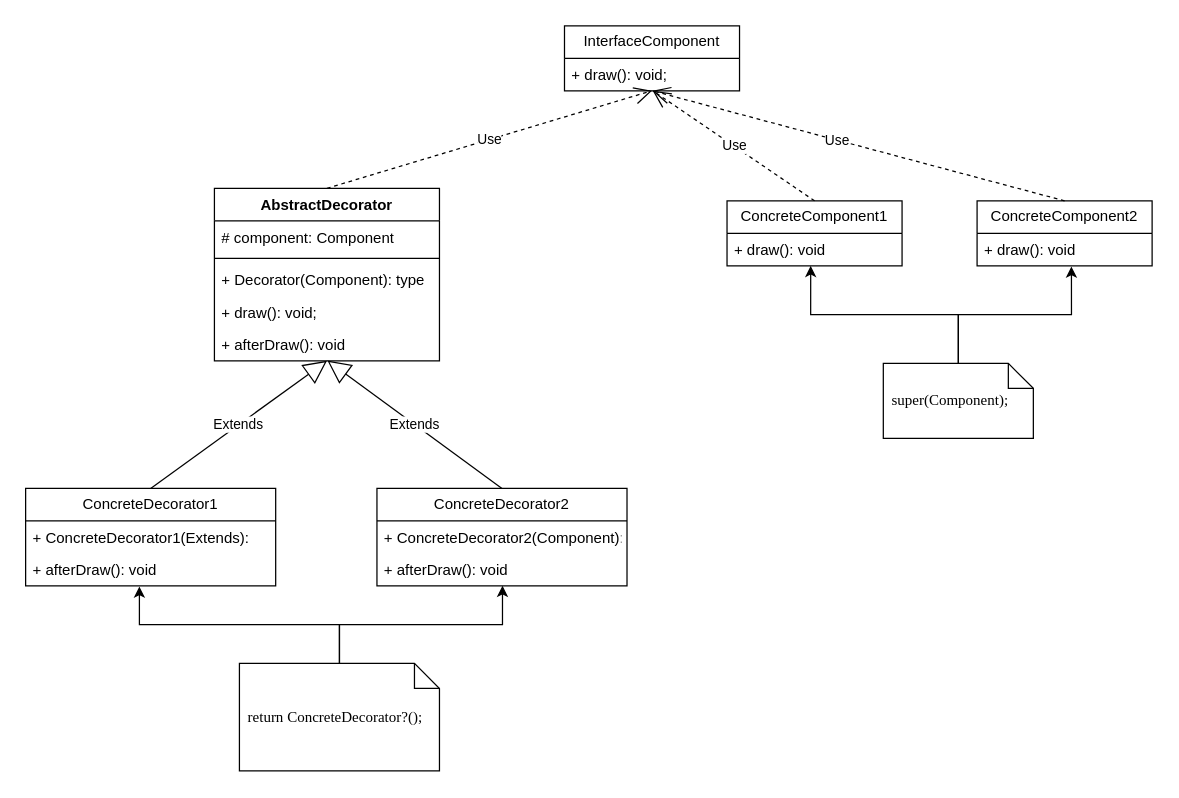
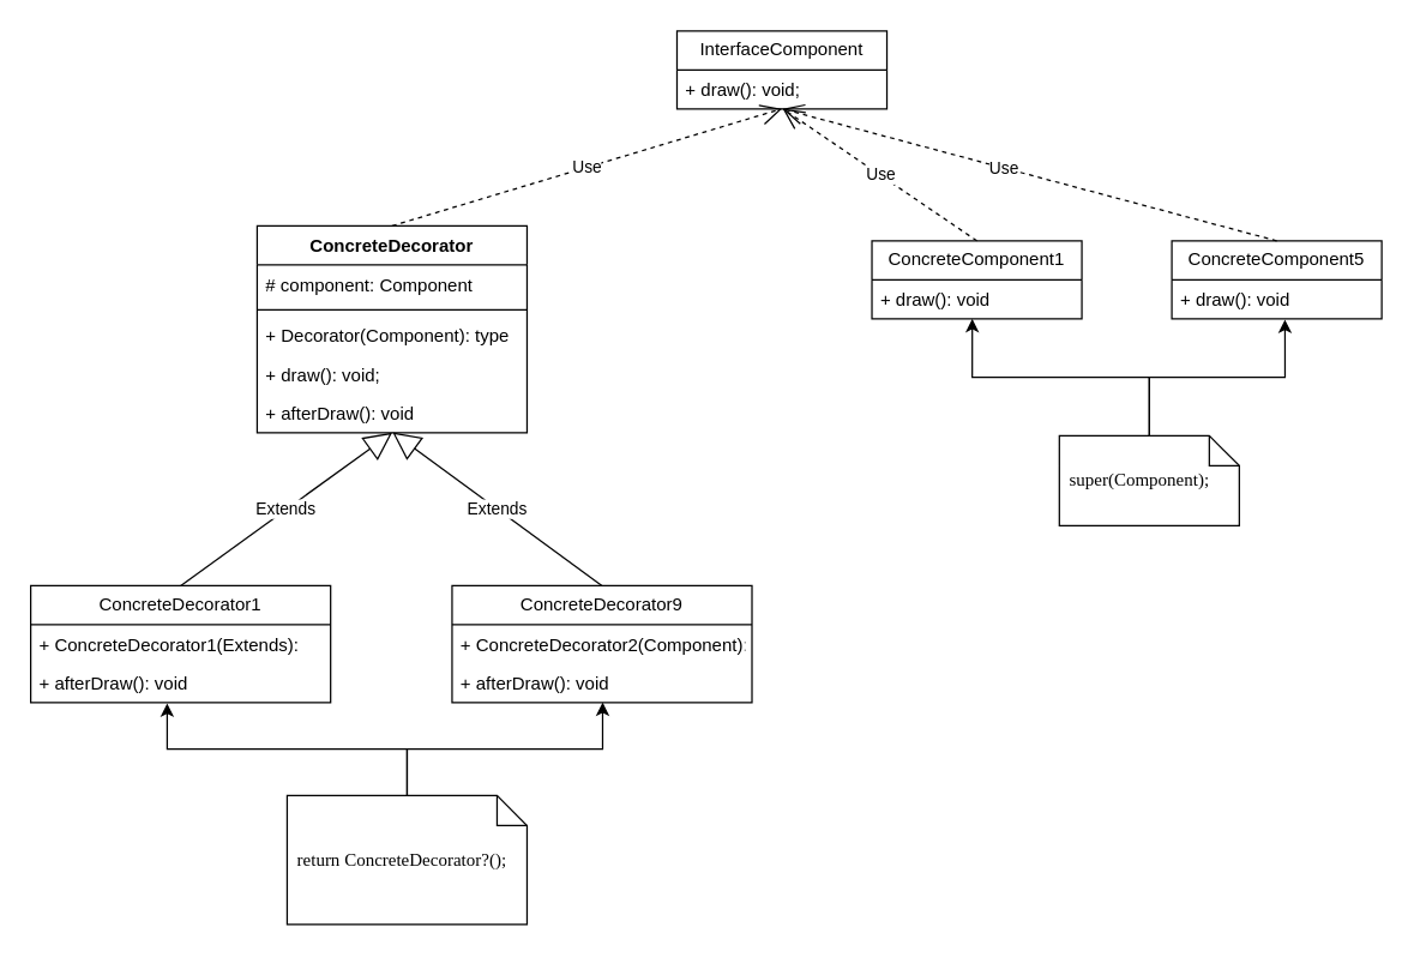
- <mxCell id="4" value="AbstractDecorator" style="swimlane;fontStyle=1;align=center;verticalAlign=top;childLayout=stackLayout;horizontal=1;startSize=26;horizontalStack=0;resizeParent=1;resizeParentMax=0;resizeLast=0;collapsible=1;marginBottom=0;whiteSpace=wrap;html=1;" vertex="1" parent="1"><mxGeometry x="171" y="150" width="180" height="138" as="geometry" /></mxCell>
+ <mxCell id="4" value="ConcreteDecorator" style="swimlane;fontStyle=1;align=center;verticalAlign=top;childLayout=stackLayout;horizontal=1;startSize=26;horizontalStack=0;resizeParent=1;resizeParentMax=0;resizeLast=0;collapsible=1;marginBottom=0;whiteSpace=wrap;html=1;" vertex="1" parent="1"><mxGeometry x="171" y="150" width="180" height="138" as="geometry" /></mxCell>
- <mxCell id="12" value="ConcreteComponent2" style="swimlane;fontStyle=0;childLayout=stackLayout;horizontal=1;startSize=26;fillColor=none;horizontalStack=0;resizeParent=1;resizeParentMax=0;resizeLast=0;collapsible=1;marginBottom=0;whiteSpace=wrap;html=1;" vertex="1" parent="1"><mxGeometry x="781" y="160" width="140" height="52" as="geometry" /></mxCell>
+ <mxCell id="12" value="ConcreteComponent5" style="swimlane;fontStyle=0;childLayout=stackLayout;horizontal=1;startSize=26;fillColor=none;horizontalStack=0;resizeParent=1;resizeParentMax=0;resizeLast=0;collapsible=1;marginBottom=0;whiteSpace=wrap;html=1;" vertex="1" parent="1"><mxGeometry x="781" y="160" width="140" height="52" as="geometry" /></mxCell>
- <mxCell id="17" value="ConcreteDecorator2" style="swimlane;fontStyle=0;childLayout=stackLayout;horizontal=1;startSize=26;fillColor=none;horizontalStack=0;resizeParent=1;resizeParentMax=0;resizeLast=0;collapsible=1;marginBottom=0;whiteSpace=wrap;html=1;" vertex="1" parent="1"><mxGeometry x="301" y="390" width="200" height="78" as="geometry" /></mxCell>
+ <mxCell id="17" value="ConcreteDecorator9" style="swimlane;fontStyle=0;childLayout=stackLayout;horizontal=1;startSize=26;fillColor=none;horizontalStack=0;resizeParent=1;resizeParentMax=0;resizeLast=0;collapsible=1;marginBottom=0;whiteSpace=wrap;html=1;" vertex="1" parent="1"><mxGeometry x="301" y="390" width="200" height="78" as="geometry" /></mxCell>
